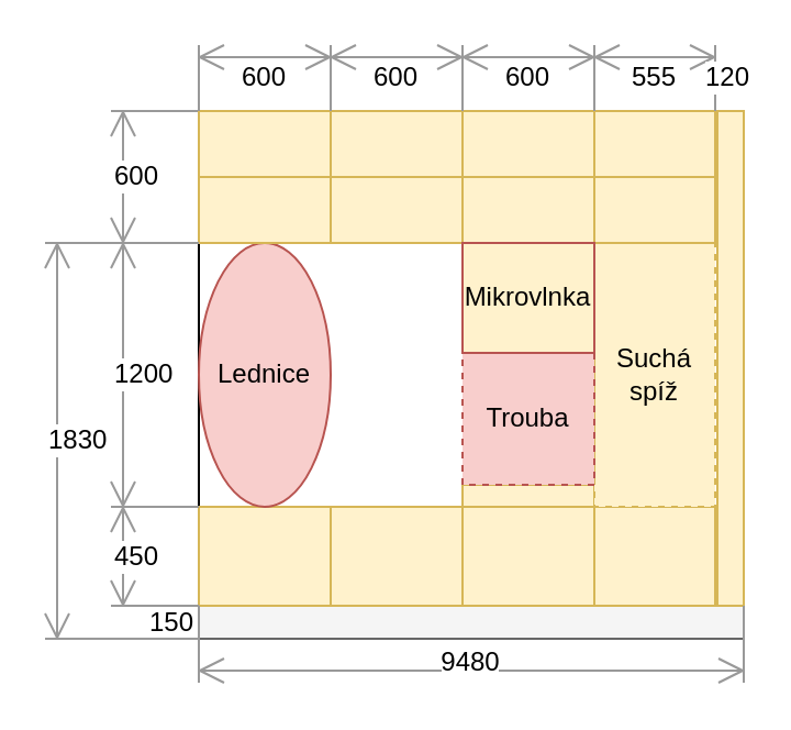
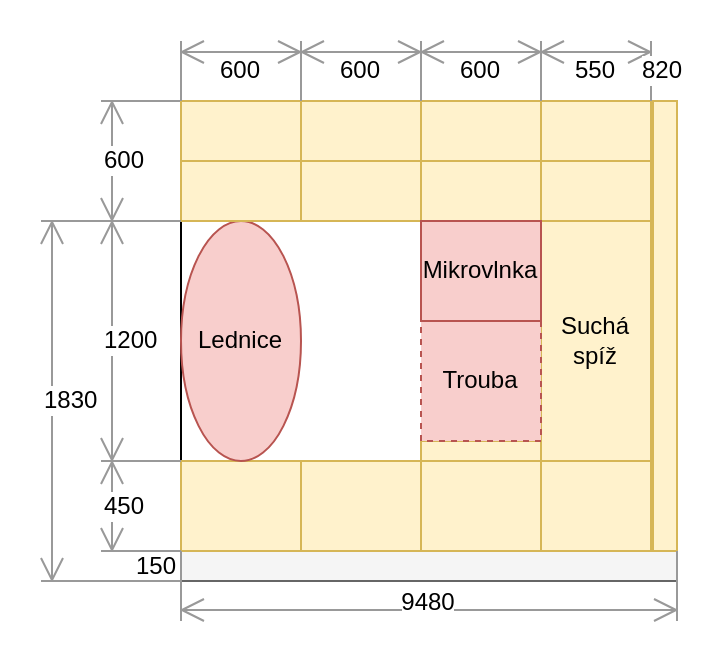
- <mxCell id="28" value="555" style="shape=dimension;direction=west;whiteSpace=wrap;html=1;align=center;points=[];verticalAlign=middle;labelBackgroundColor=#ffffff;strokeColor=#999999;" vertex="1" parent="1"><mxGeometry x="270" y="20" width="55" height="30" as="geometry" /></mxCell>
+ <mxCell id="28" value="550" style="shape=dimension;direction=west;whiteSpace=wrap;html=1;align=center;points=[];verticalAlign=middle;labelBackgroundColor=#ffffff;strokeColor=#999999;" vertex="1" parent="1"><mxGeometry x="270" y="20" width="55" height="30" as="geometry" /></mxCell>
- <mxCell id="32" value="120" style="shape=dimension;direction=west;whiteSpace=wrap;html=1;align=center;points=[];verticalAlign=middle;labelBackgroundColor=#ffffff;strokeColor=none;" vertex="1" parent="1"><mxGeometry x="325" y="20" width="12" height="30" as="geometry" /></mxCell>
+ <mxCell id="32" value="820" style="shape=dimension;direction=west;whiteSpace=wrap;html=1;align=center;points=[];verticalAlign=middle;labelBackgroundColor=#ffffff;strokeColor=none;" vertex="1" parent="1"><mxGeometry x="325" y="20" width="12" height="30" as="geometry" /></mxCell>
- <mxCell id="31" value="Mikrovlnka" style="rounded=0;whiteSpace=wrap;html=1;fillColor=#fff2cc;strokeColor=#b85450;" vertex="1" parent="1"><mxGeometry x="210" y="110" width="60" height="50" as="geometry" /></mxCell>
+ <mxCell id="31" value="Mikrovlnka" style="rounded=0;whiteSpace=wrap;html=1;fillColor=#f8cecc;strokeColor=#b85450;" vertex="1" parent="1"><mxGeometry x="210" y="110" width="60" height="50" as="geometry" /></mxCell>
- <mxCell id="20" value="Suchá spíž" style="rounded=0;whiteSpace=wrap;html=1;fillColor=#fff2cc;strokeColor=#d6b656;dashed=1;" vertex="1" parent="1"><mxGeometry x="270" y="110" width="55" height="120" as="geometry" /></mxCell>
+ <mxCell id="20" value="Suchá spíž" style="rounded=0;whiteSpace=wrap;html=1;fillColor=#fff2cc;strokeColor=#d6b656;" vertex="1" parent="1"><mxGeometry x="270" y="110" width="55" height="120" as="geometry" /></mxCell>
